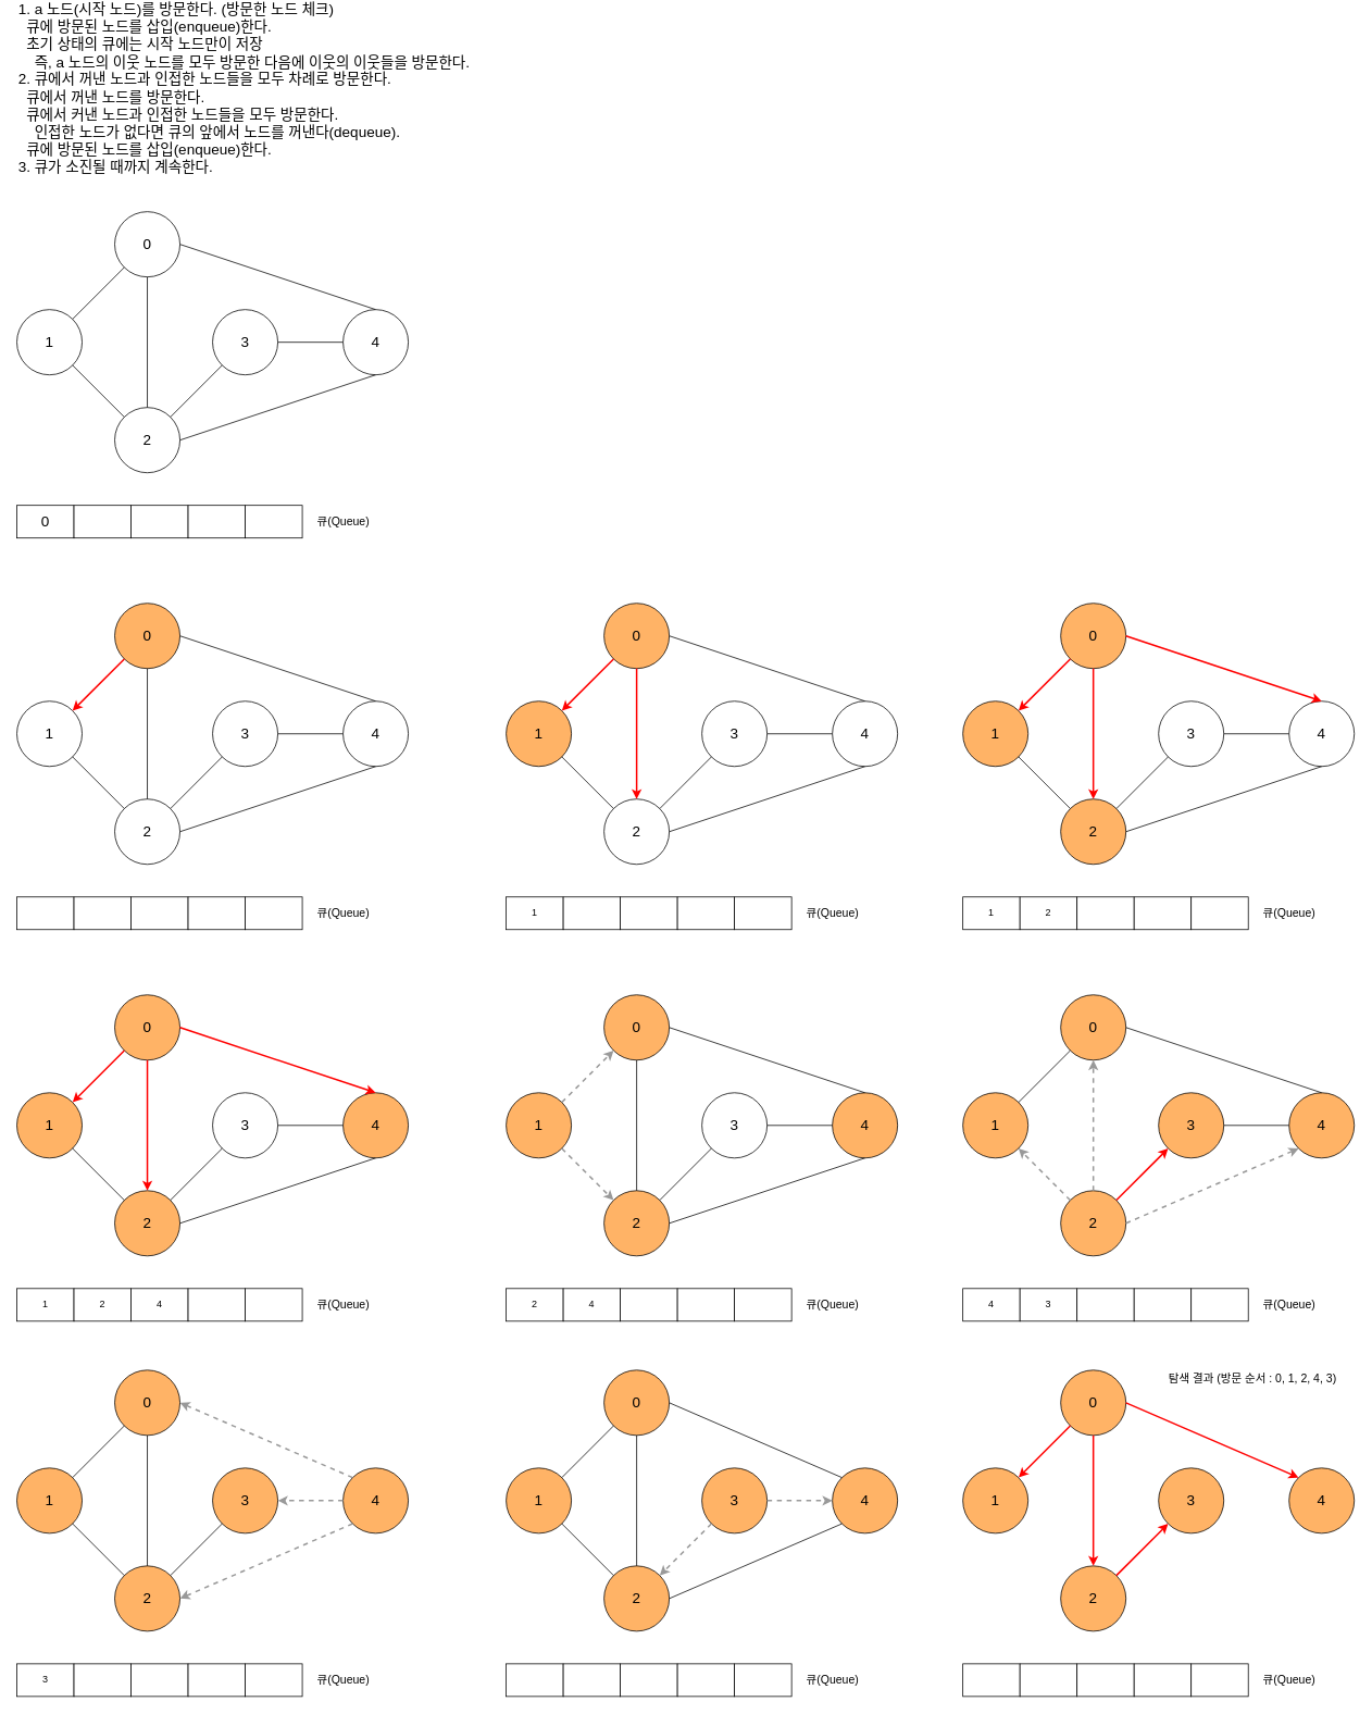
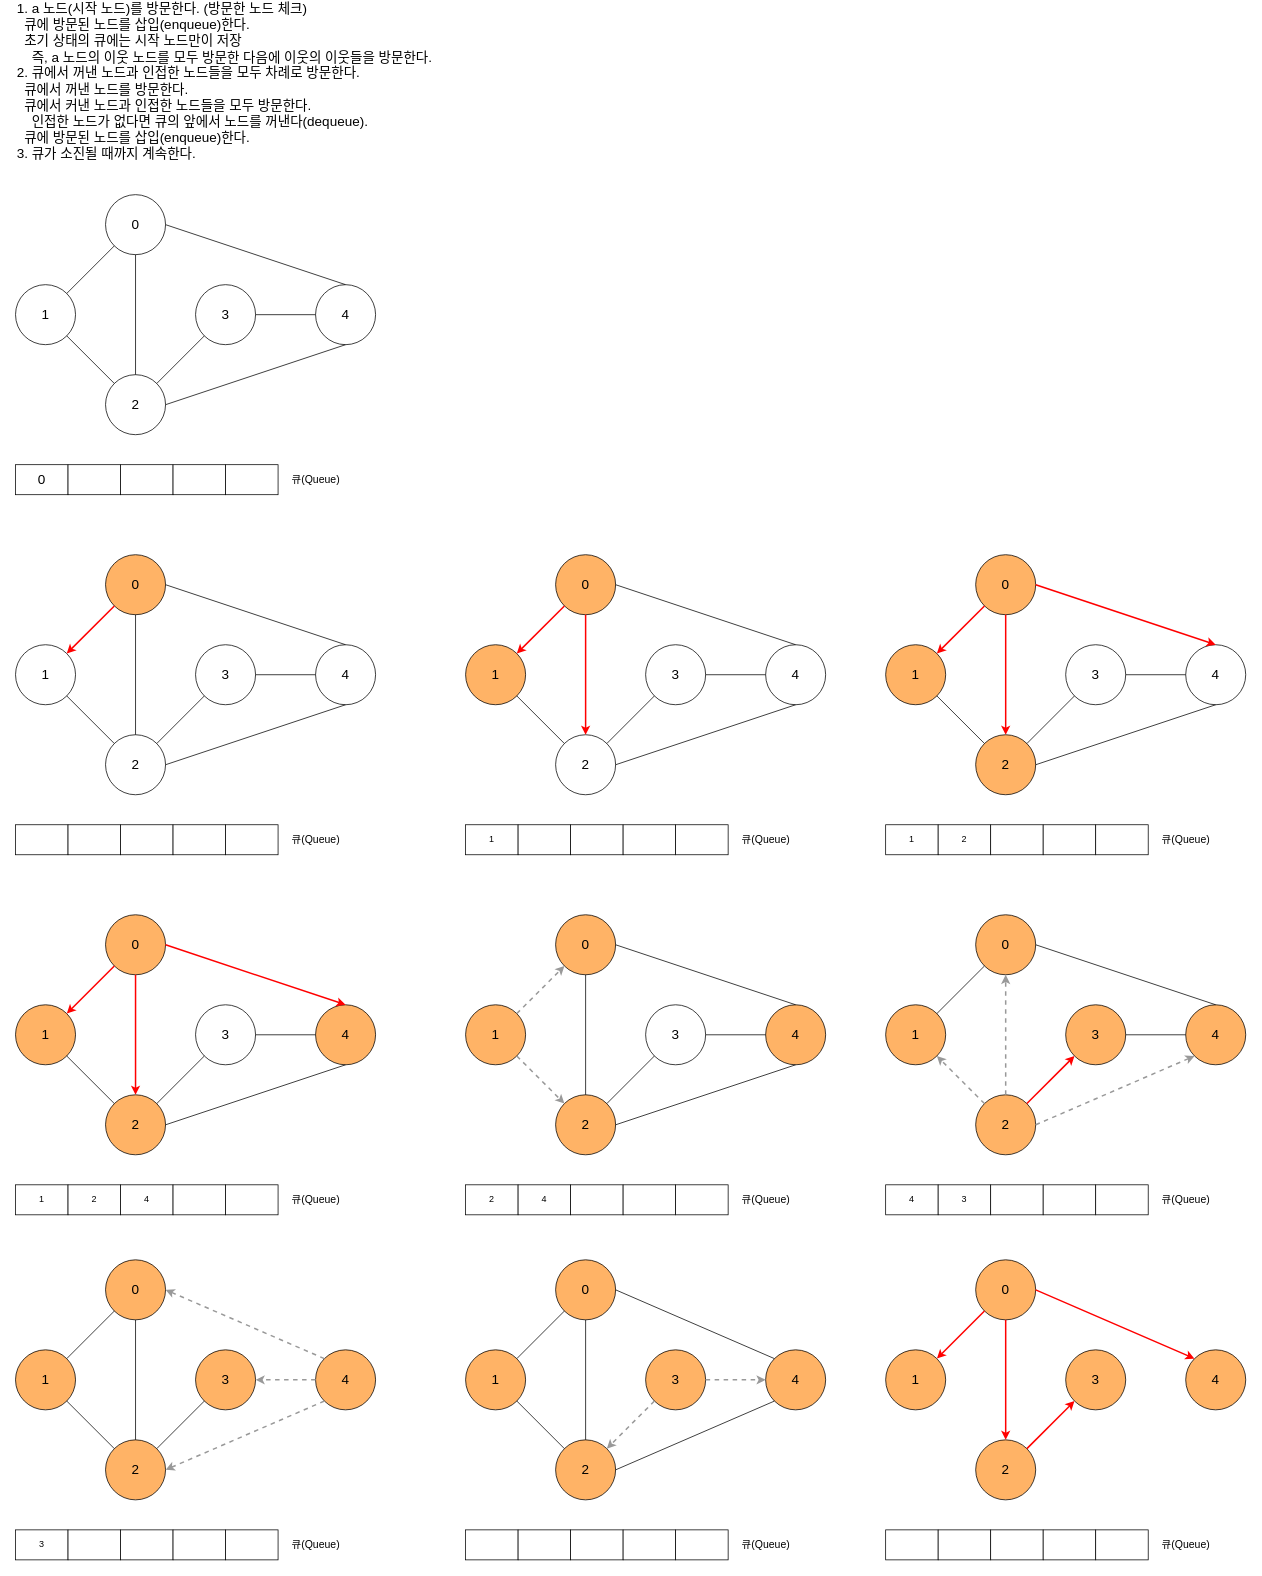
- <mxCell id="176" value="&lt;span style=&quot;font-size: 14px&quot;&gt;탐색 결과 (방문 순서 : 0, 1, 2, 4, 3)&lt;/span&gt;" style="text;html=1;align=center;verticalAlign=middle;resizable=0;points=[];autosize=1;" vertex="1" parent="1"><mxGeometry x="1420" y="1660" width="230" height="20" as="geometry" /></mxCell>
